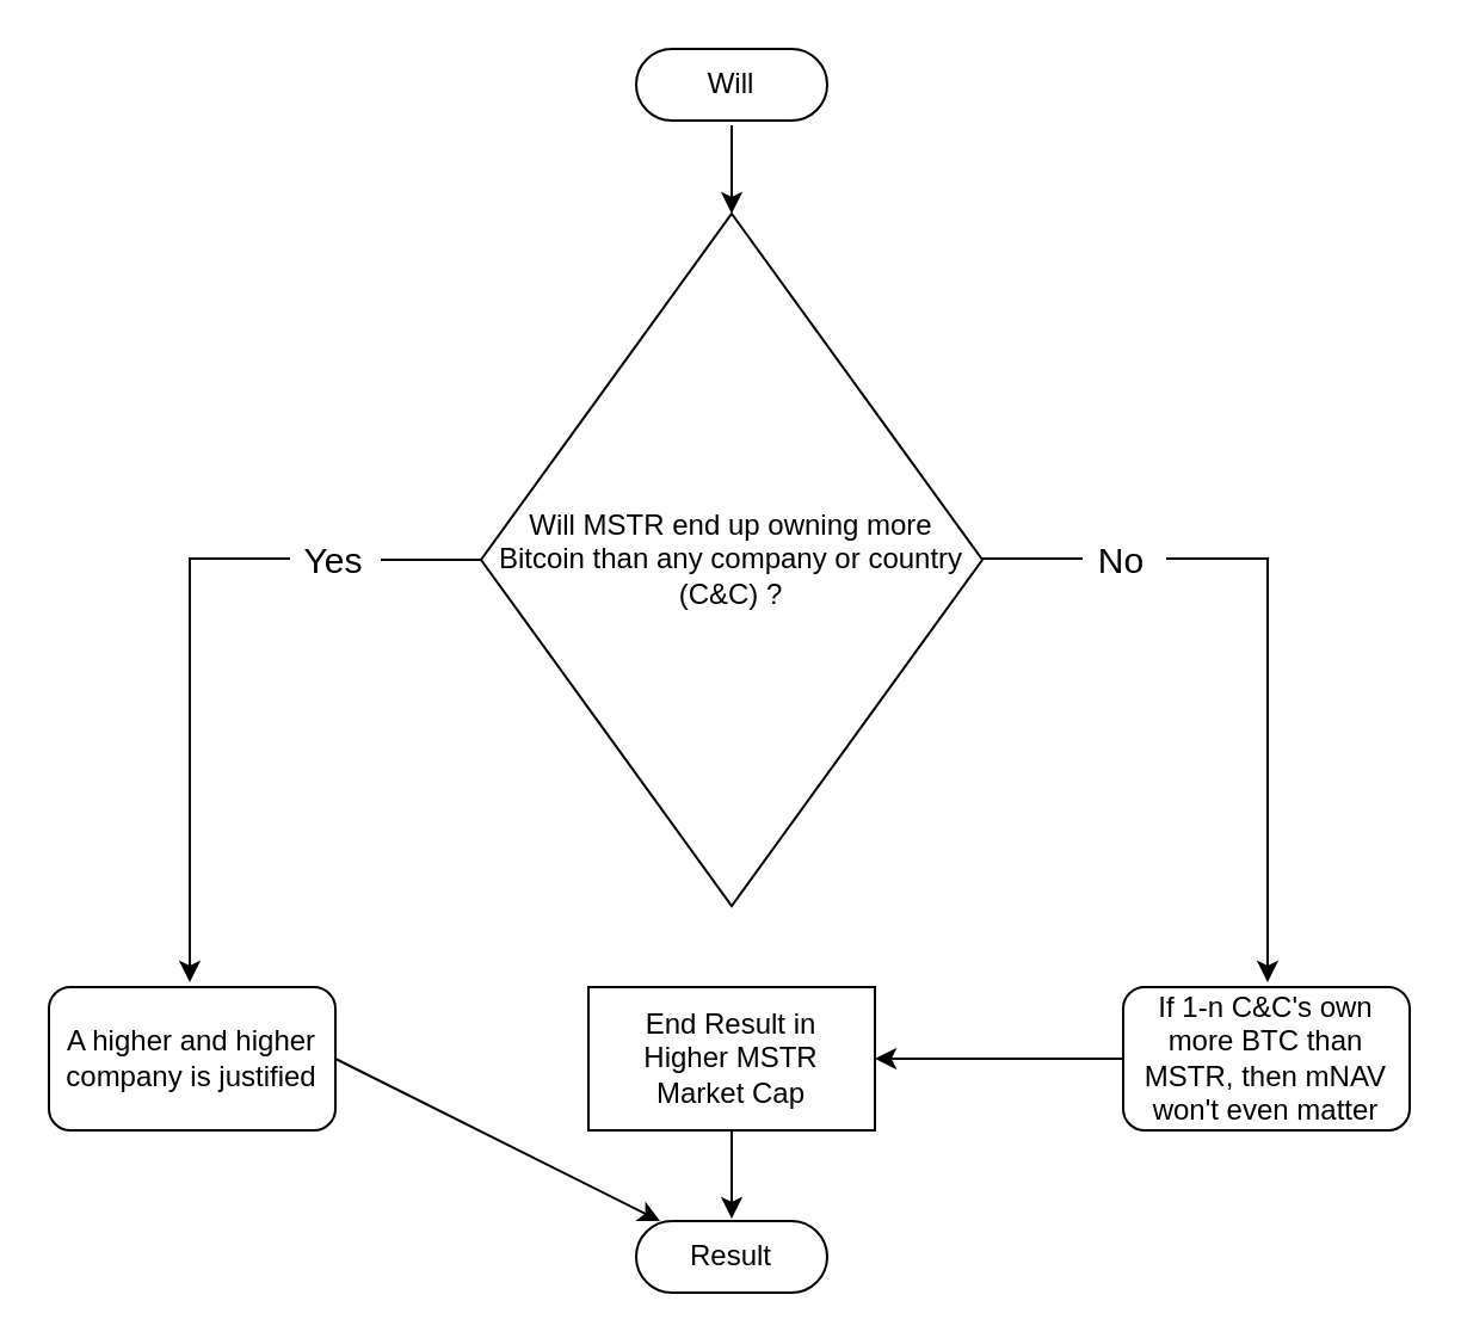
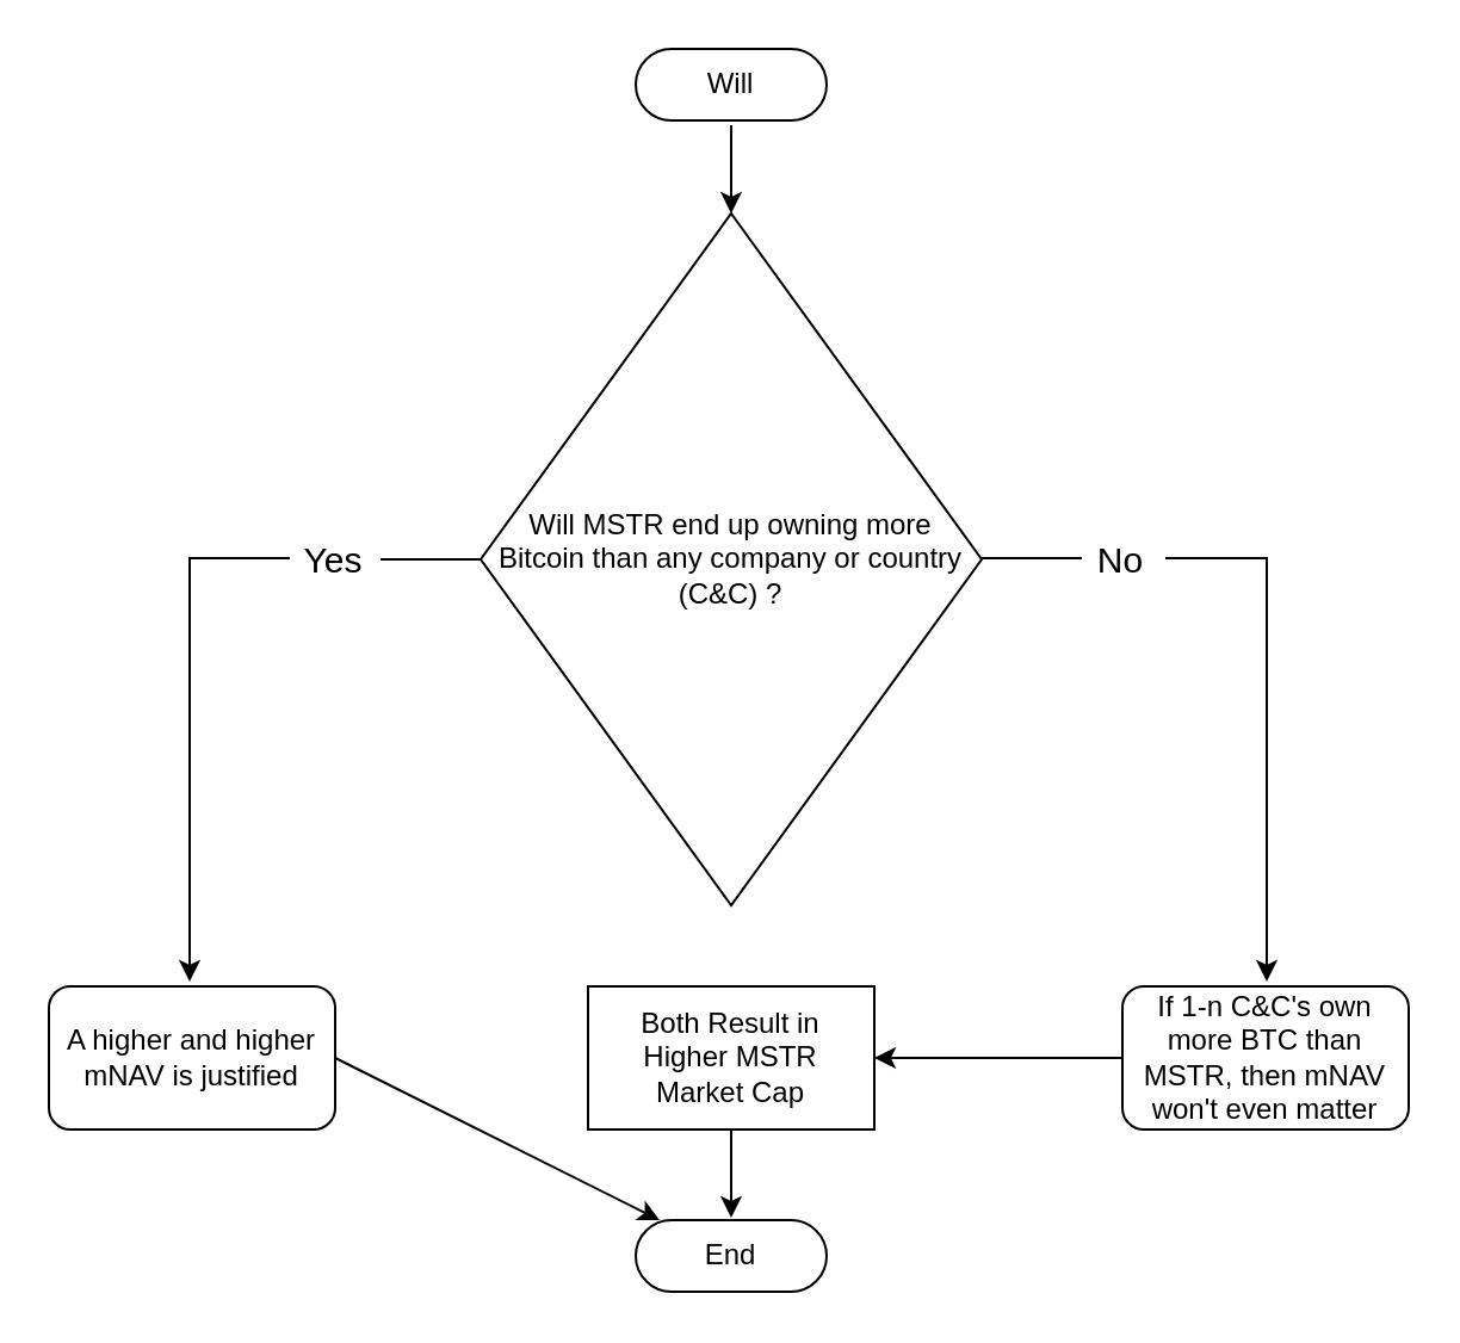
- <mxCell id="11" value="A higher and higher company is justified" style="rounded=1;whiteSpace=wrap;html=1;" vertex="1" parent="1"><mxGeometry x="20" y="413" width="120" height="60" as="geometry" /></mxCell>
+ <mxCell id="11" value="A higher and higher mNAV is justified" style="rounded=1;whiteSpace=wrap;html=1;" vertex="1" parent="1"><mxGeometry x="20" y="413" width="120" height="60" as="geometry" /></mxCell>
- <mxCell id="15" value="End Result in&lt;div&gt;Higher MSTR&lt;/div&gt;&lt;div&gt;Market Cap&lt;/div&gt;" style="rounded=0;whiteSpace=wrap;html=1;" vertex="1" parent="1"><mxGeometry x="246" y="413" width="120" height="60" as="geometry" /></mxCell>
+ <mxCell id="15" value="Both Result in&lt;div&gt;Higher MSTR&lt;/div&gt;&lt;div&gt;Market Cap&lt;/div&gt;" style="rounded=0;whiteSpace=wrap;html=1;" vertex="1" parent="1"><mxGeometry x="246" y="413" width="120" height="60" as="geometry" /></mxCell>
- <mxCell id="17" value="Result" style="html=1;dashed=0;whiteSpace=wrap;shape=mxgraph.dfd.start" vertex="1" parent="1"><mxGeometry x="266" y="511" width="80" height="30" as="geometry" /></mxCell>
+ <mxCell id="17" value="End" style="html=1;dashed=0;whiteSpace=wrap;shape=mxgraph.dfd.start" vertex="1" parent="1"><mxGeometry x="266" y="511" width="80" height="30" as="geometry" /></mxCell>
